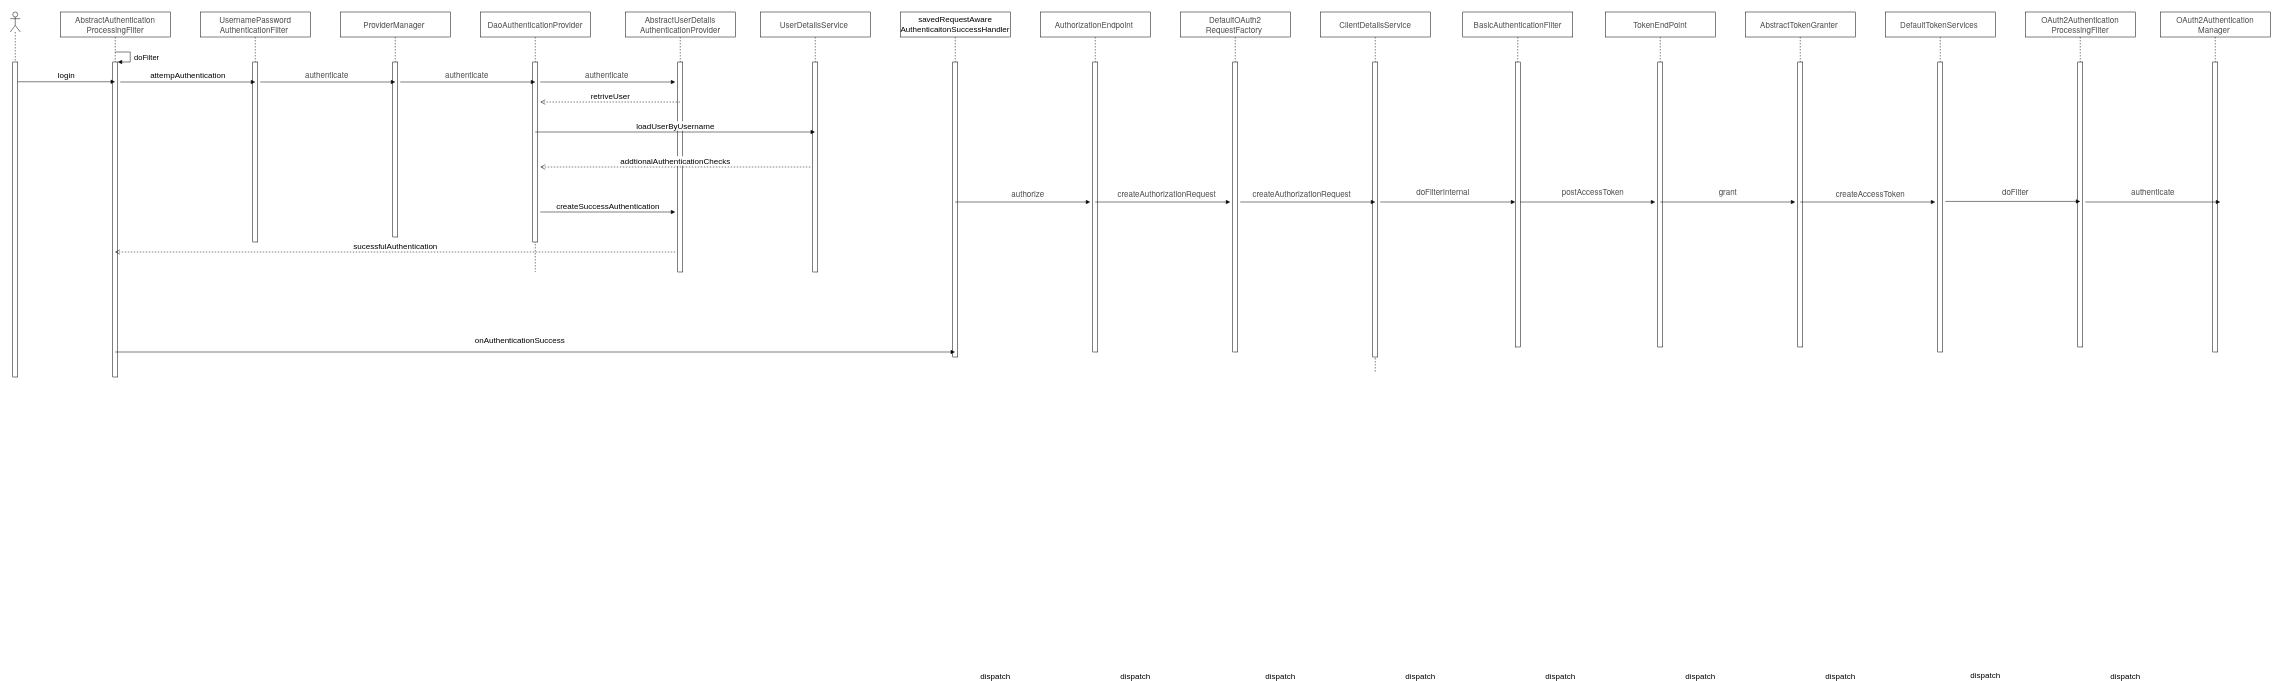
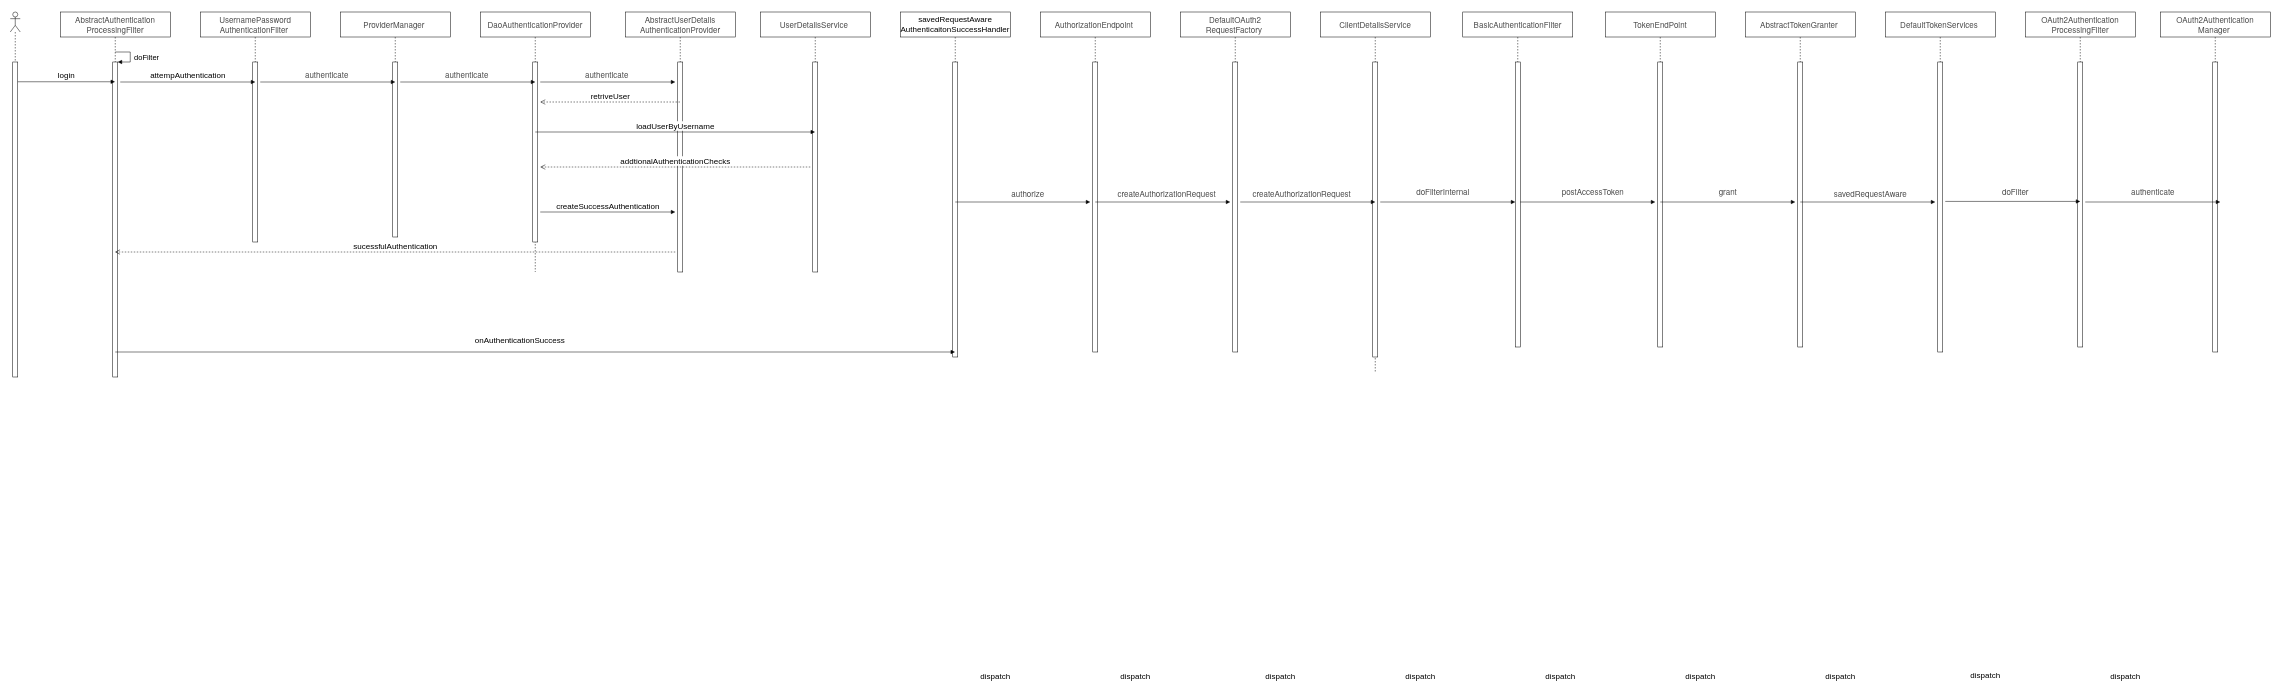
- <mxCell id="61" value="&lt;font color=&quot;#4b4b4b&quot; face=&quot;pingfang sc, microsoft yahei, helvetica neue, helvetica, arial, sans-serif&quot;&gt;&lt;span style=&quot;background-color: rgb(255 , 255 , 255)&quot;&gt;createAccessToken&lt;/span&gt;&lt;/font&gt;" style="text;html=1;align=center;verticalAlign=middle;resizable=0;points=[];autosize=1;strokeColor=none;fillColor=none;fontSize=16;" vertex="1" parent="1"><mxGeometry x="3660" y="370" width="160" height="30" as="geometry" /></mxCell>
+ <mxCell id="61" value="&lt;font color=&quot;#4b4b4b&quot; face=&quot;pingfang sc, microsoft yahei, helvetica neue, helvetica, arial, sans-serif&quot;&gt;&lt;span style=&quot;background-color: rgb(255 , 255 , 255)&quot;&gt;savedRequestAware&lt;/span&gt;&lt;/font&gt;" style="text;html=1;align=center;verticalAlign=middle;resizable=0;points=[];autosize=1;strokeColor=none;fillColor=none;fontSize=16;" vertex="1" parent="1"><mxGeometry x="3660" y="370" width="160" height="30" as="geometry" /></mxCell>
